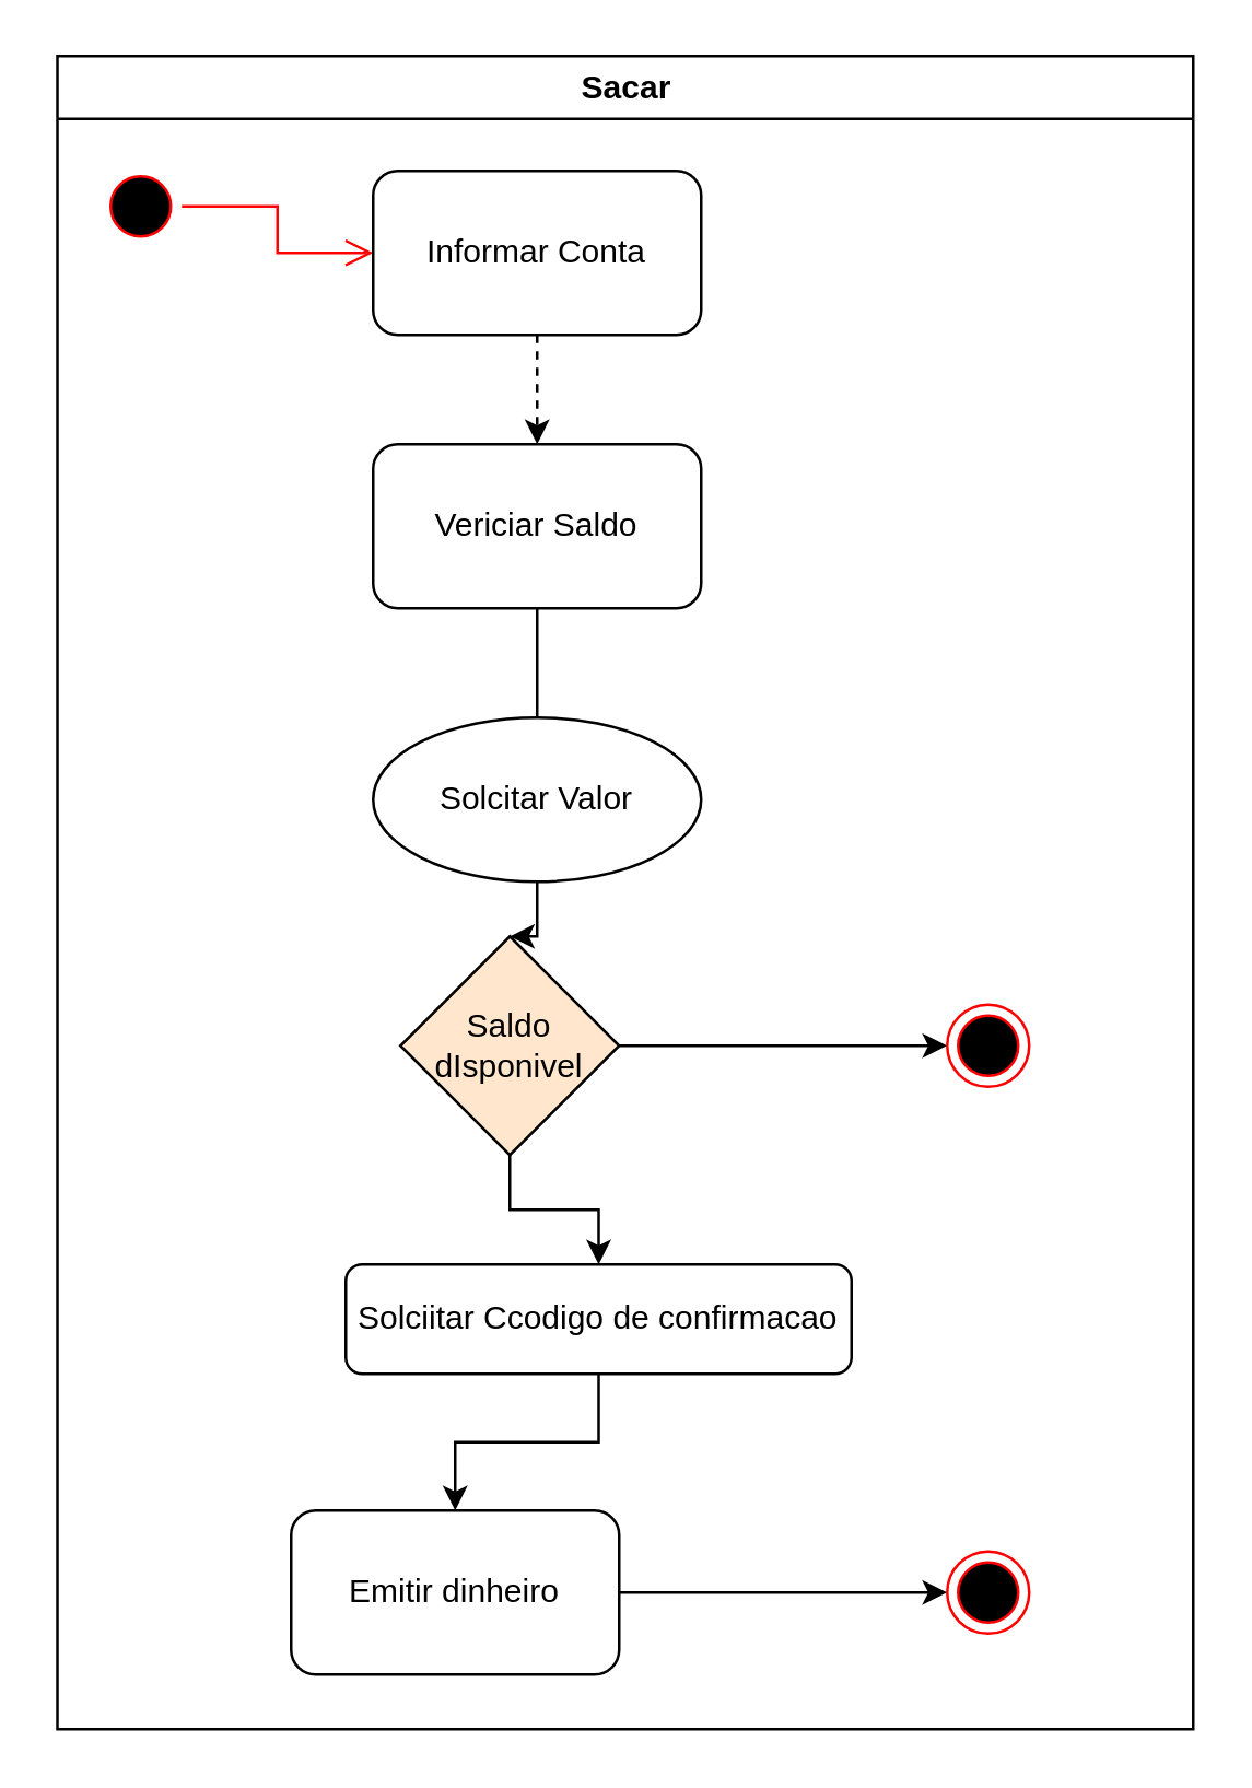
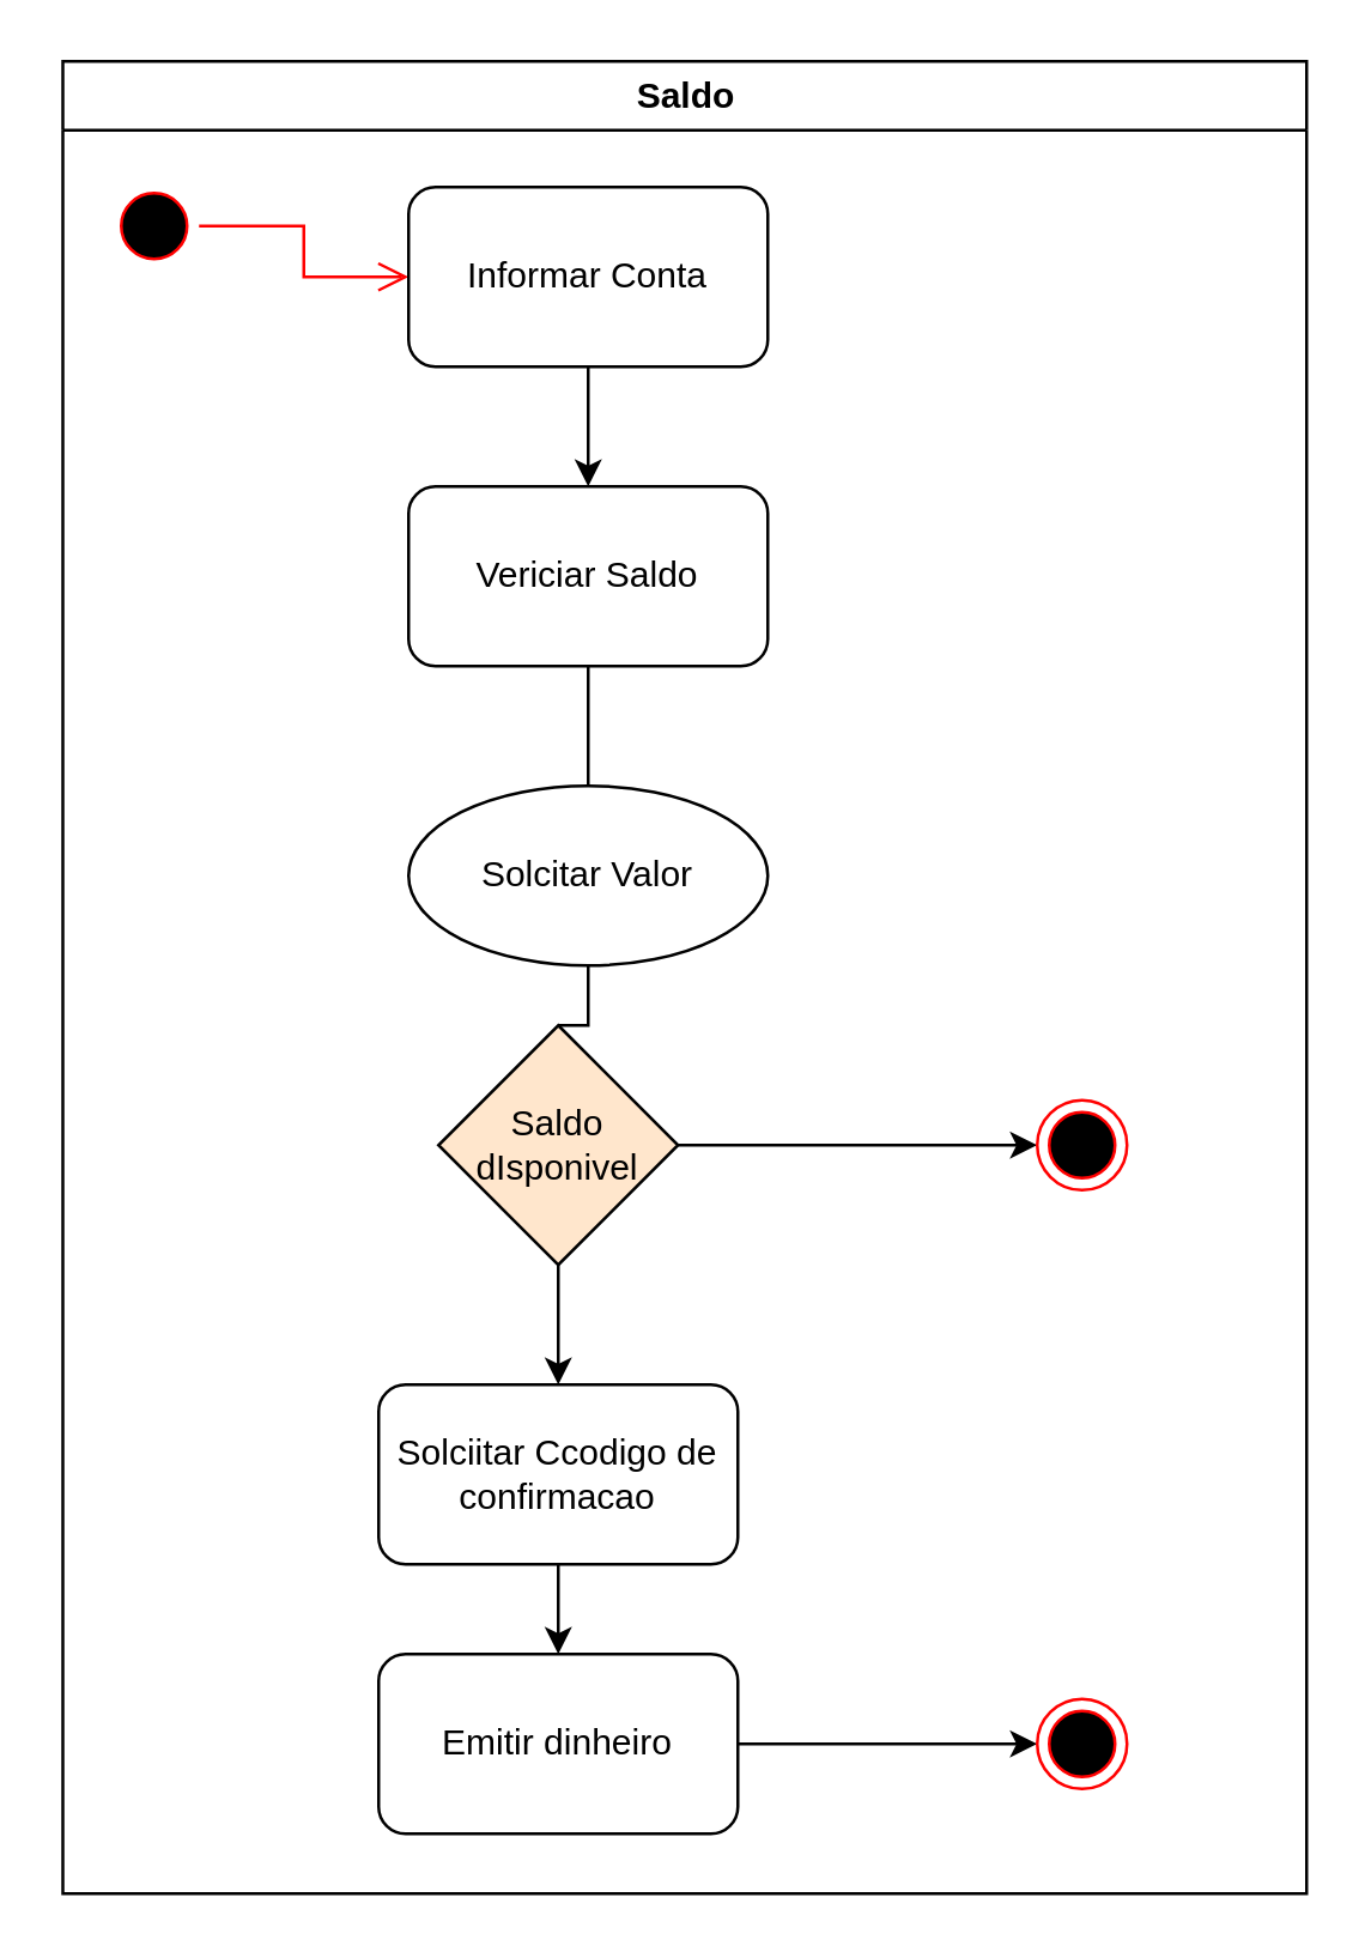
- <mxCell id="2" value="Sacar" style="swimlane;whiteSpace=wrap" parent="1" vertex="1"><mxGeometry x="20.5" y="20" width="415.5" height="612" as="geometry" /></mxCell>
+ <mxCell id="2" value="Saldo" style="swimlane;whiteSpace=wrap" parent="1" vertex="1"><mxGeometry x="20.5" y="20" width="415.5" height="612" as="geometry" /></mxCell>
- <mxCell id="7" style="edgeStyle=orthogonalEdgeStyle;rounded=0;orthogonalLoop=1;jettySize=auto;html=1;dashed=1;" edge="1" parent="2" source="8" target="10"><mxGeometry relative="1" as="geometry" /></mxCell>
+ <mxCell id="7" style="edgeStyle=orthogonalEdgeStyle;rounded=0;orthogonalLoop=1;jettySize=auto;html=1;" edge="1" parent="2" source="8" target="10"><mxGeometry relative="1" as="geometry" /></mxCell>
- <mxCell id="16" style="edgeStyle=orthogonalEdgeStyle;rounded=0;orthogonalLoop=1;jettySize=auto;html=1;" edge="1" parent="2" source="17" target="15"><mxGeometry relative="1" as="geometry" /></mxCell>
+ <mxCell id="16" style="edgeStyle=orthogonalEdgeStyle;rounded=0;orthogonalLoop=1;jettySize=auto;html=1;endArrow=none;" edge="1" parent="2" source="17" target="15"><mxGeometry relative="1" as="geometry" /></mxCell>
- <mxCell id="12" value="Solciitar Ccodigo de confirmacao" style="rounded=1;whiteSpace=wrap;html=1;" vertex="1" parent="2"><mxGeometry x="105.5" y="442" width="185" height="40" as="geometry" /></mxCell>
+ <mxCell id="12" value="Solciitar Ccodigo de confirmacao" style="rounded=1;whiteSpace=wrap;html=1;" vertex="1" parent="2"><mxGeometry x="105.5" y="442" width="120" height="60" as="geometry" /></mxCell>
- <mxCell id="20" value="Emitir dinheiro" style="rounded=1;whiteSpace=wrap;html=1;" vertex="1" parent="2"><mxGeometry x="85.5" y="532" width="120" height="60" as="geometry" /></mxCell>
+ <mxCell id="20" value="Emitir dinheiro" style="rounded=1;whiteSpace=wrap;html=1;" vertex="1" parent="2"><mxGeometry x="105.5" y="532" width="120" height="60" as="geometry" /></mxCell>
